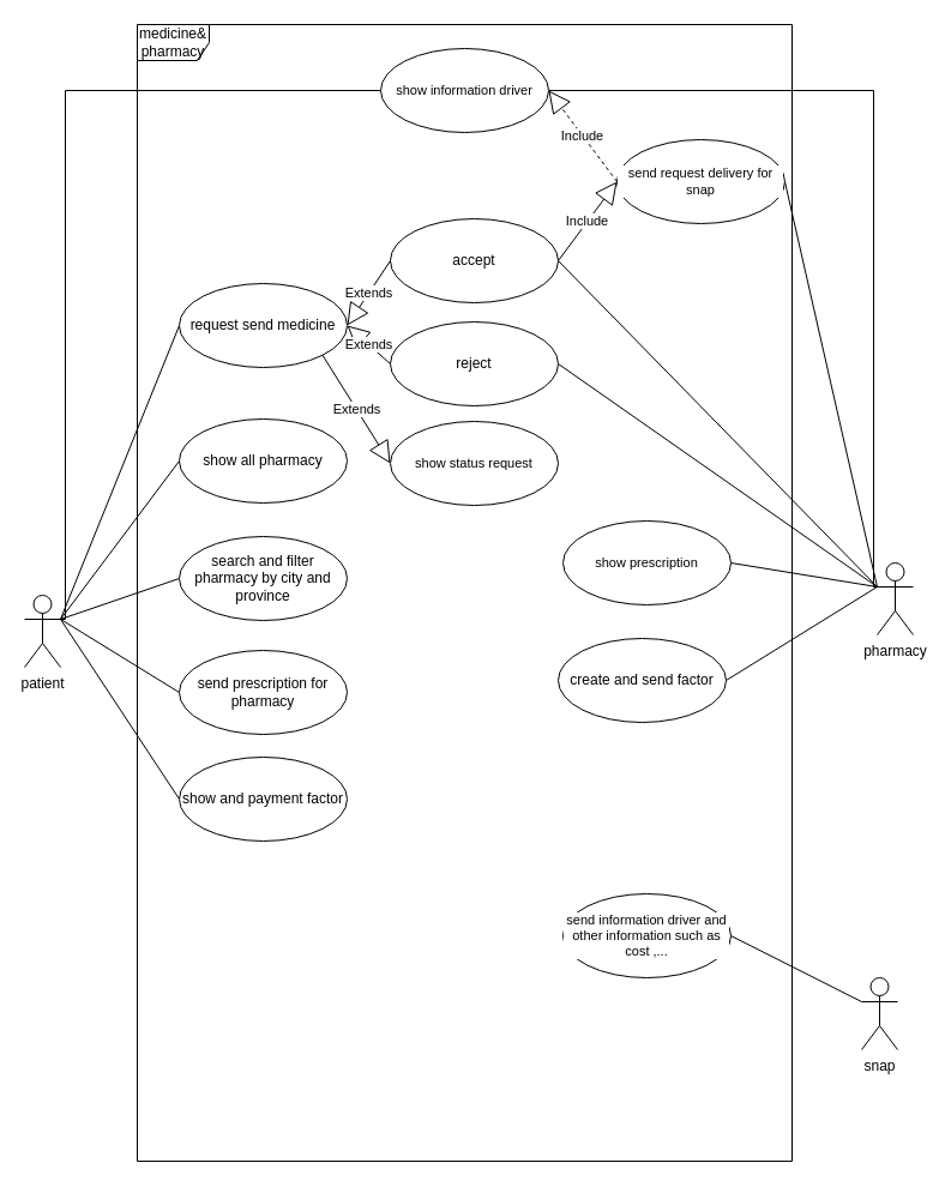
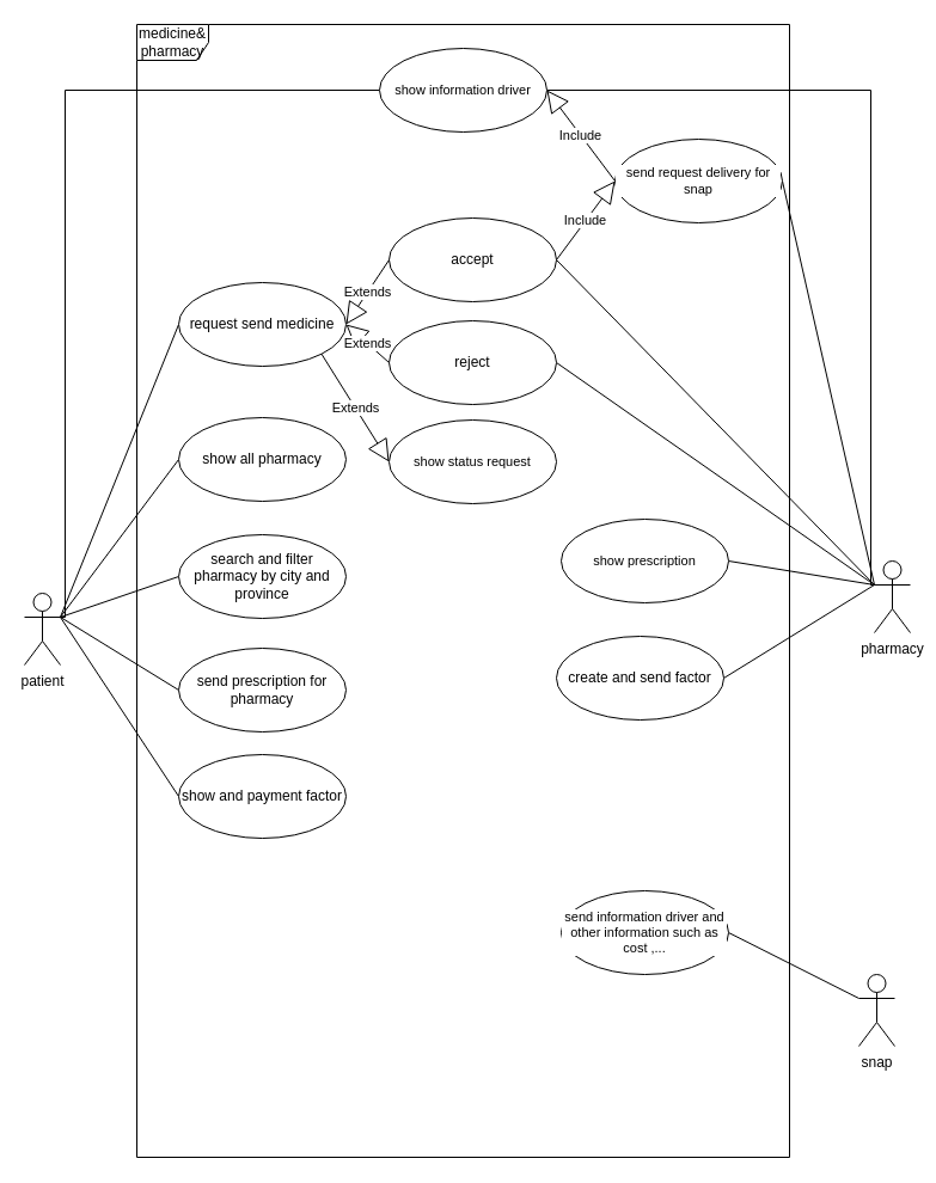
- <mxCell id="30" value="Include" style="endArrow=block;endSize=16;endFill=0;html=1;rounded=0;strokeColor=default;align=center;verticalAlign=middle;fontFamily=Helvetica;fontSize=11;fontColor=default;labelBackgroundColor=default;exitX=0;exitY=0.5;exitDx=0;exitDy=0;entryX=1;entryY=0.5;entryDx=0;entryDy=0;dashed=1;" edge="1" parent="1" source="26" target="29"><mxGeometry width="160" relative="1" as="geometry"><mxPoint x="475" y="227" as="sourcePoint" /><mxPoint x="524" y="161" as="targetPoint" /></mxGeometry></mxCell>
+ <mxCell id="30" value="Include" style="endArrow=block;endSize=16;endFill=0;html=1;rounded=0;strokeColor=default;align=center;verticalAlign=middle;fontFamily=Helvetica;fontSize=11;fontColor=default;labelBackgroundColor=default;exitX=0;exitY=0.5;exitDx=0;exitDy=0;entryX=1;entryY=0.5;entryDx=0;entryDy=0;" edge="1" parent="1" source="26" target="29"><mxGeometry width="160" relative="1" as="geometry"><mxPoint x="475" y="227" as="sourcePoint" /><mxPoint x="524" y="161" as="targetPoint" /></mxGeometry></mxCell>
